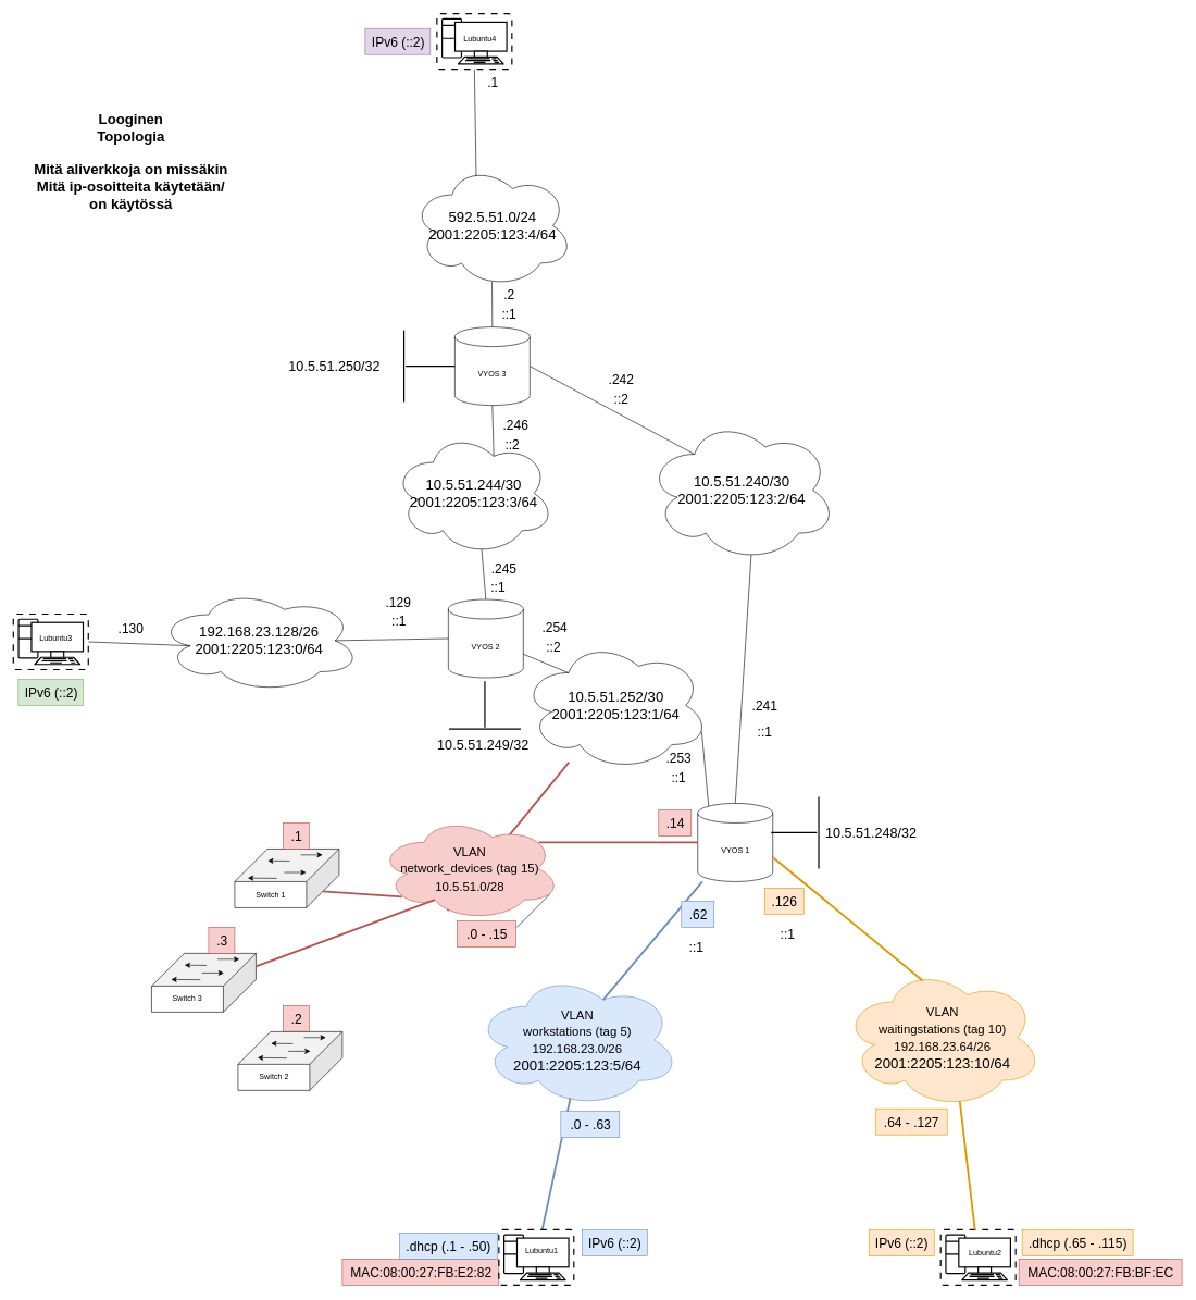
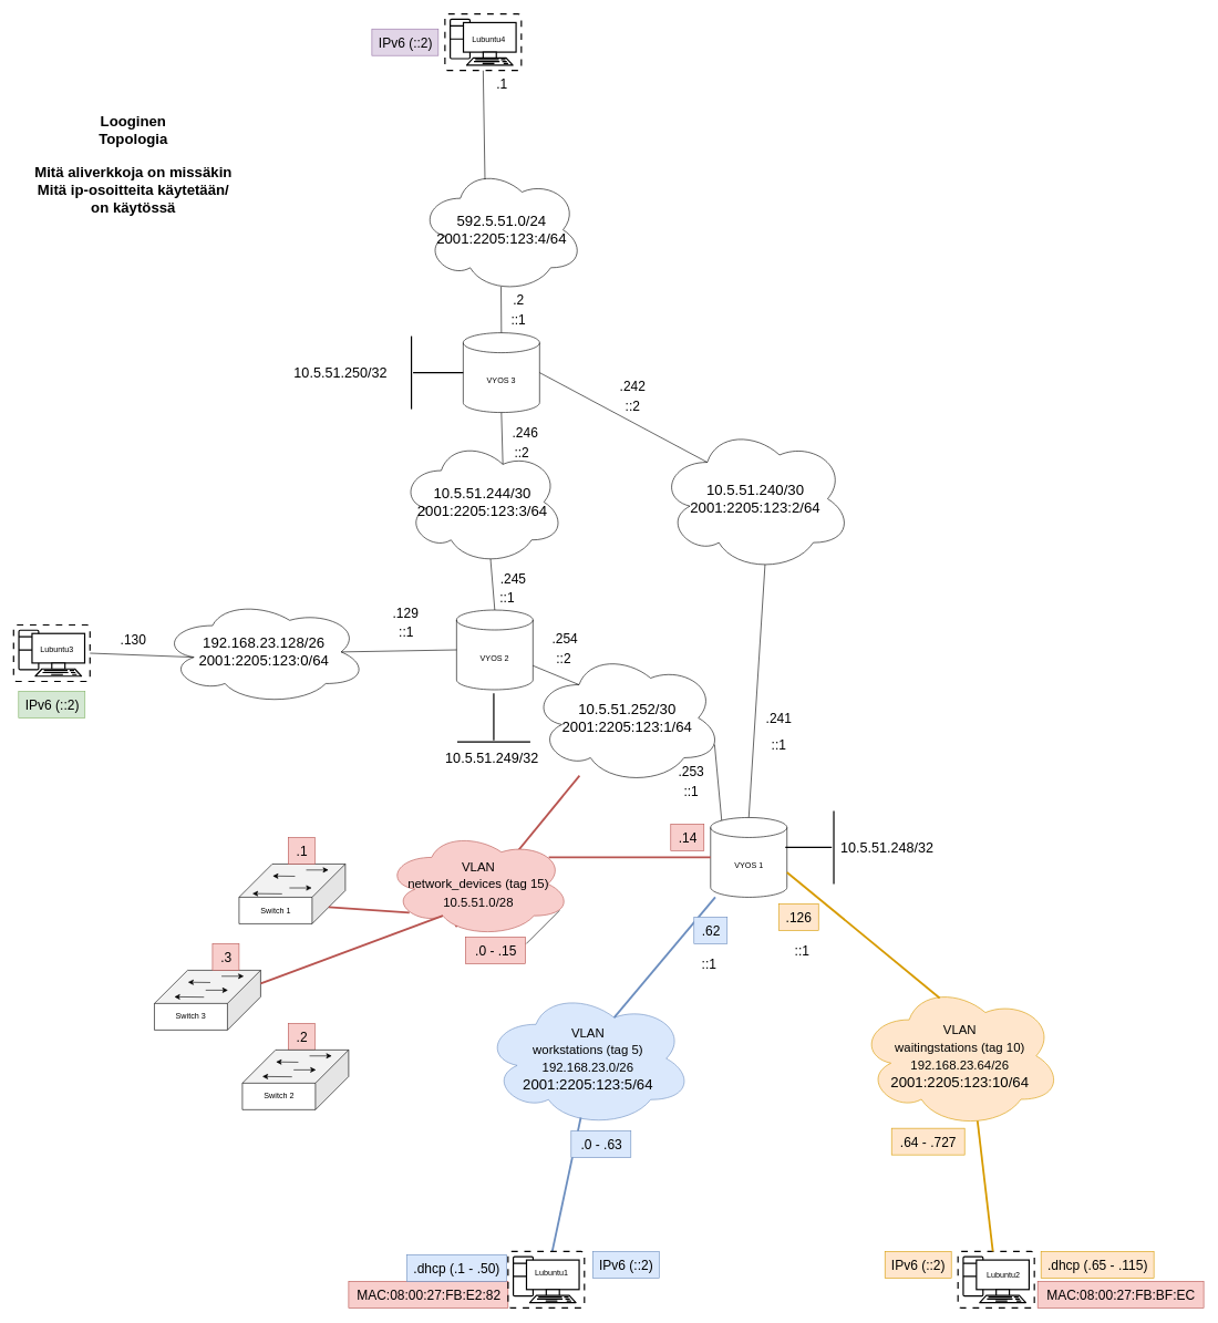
- <mxCell id="32" value=".64 - .127" style="text;html=1;align=center;verticalAlign=middle;resizable=0;points=[];autosize=1;strokeColor=#d79b00;fillColor=#ffe6cc;fontSize=20;" parent="1" vertex="1"><mxGeometry x="1342" y="1698" width="110" height="40" as="geometry" /></mxCell>
+ <mxCell id="32" value=".64 - .727" style="text;html=1;align=center;verticalAlign=middle;resizable=0;points=[];autosize=1;strokeColor=#d79b00;fillColor=#ffe6cc;fontSize=20;" parent="1" vertex="1"><mxGeometry x="1342" y="1698" width="110" height="40" as="geometry" /></mxCell>
